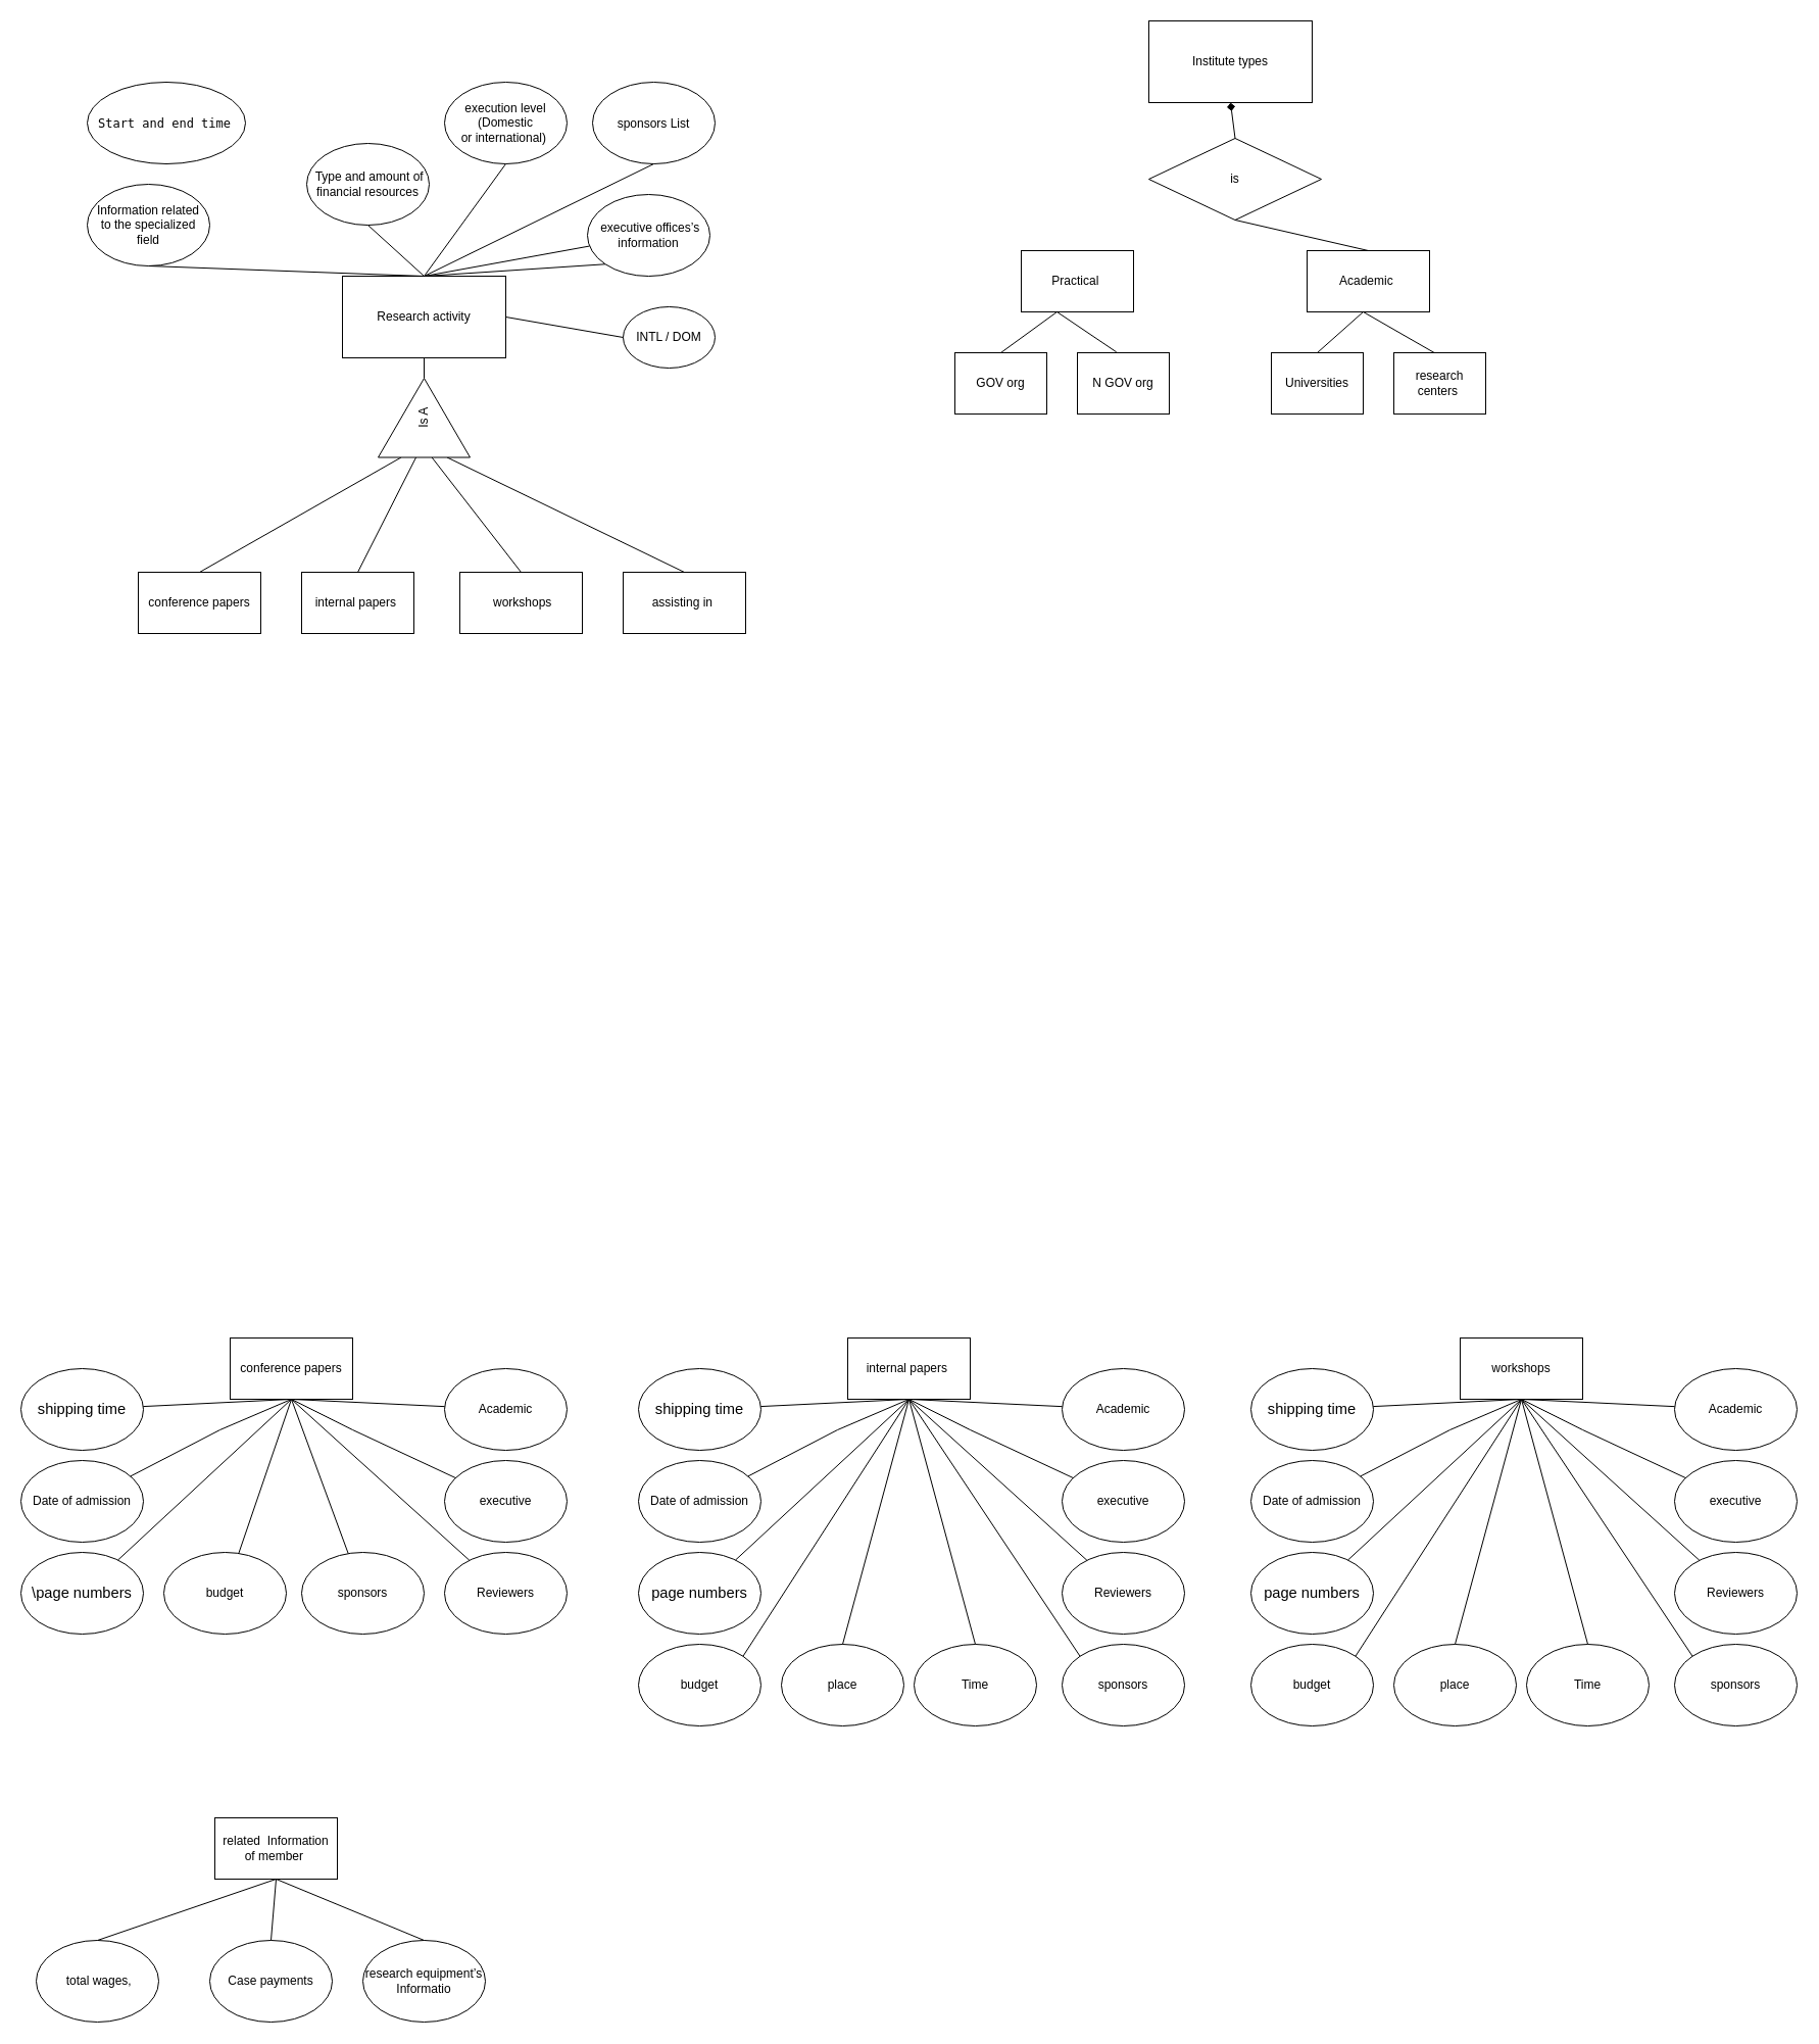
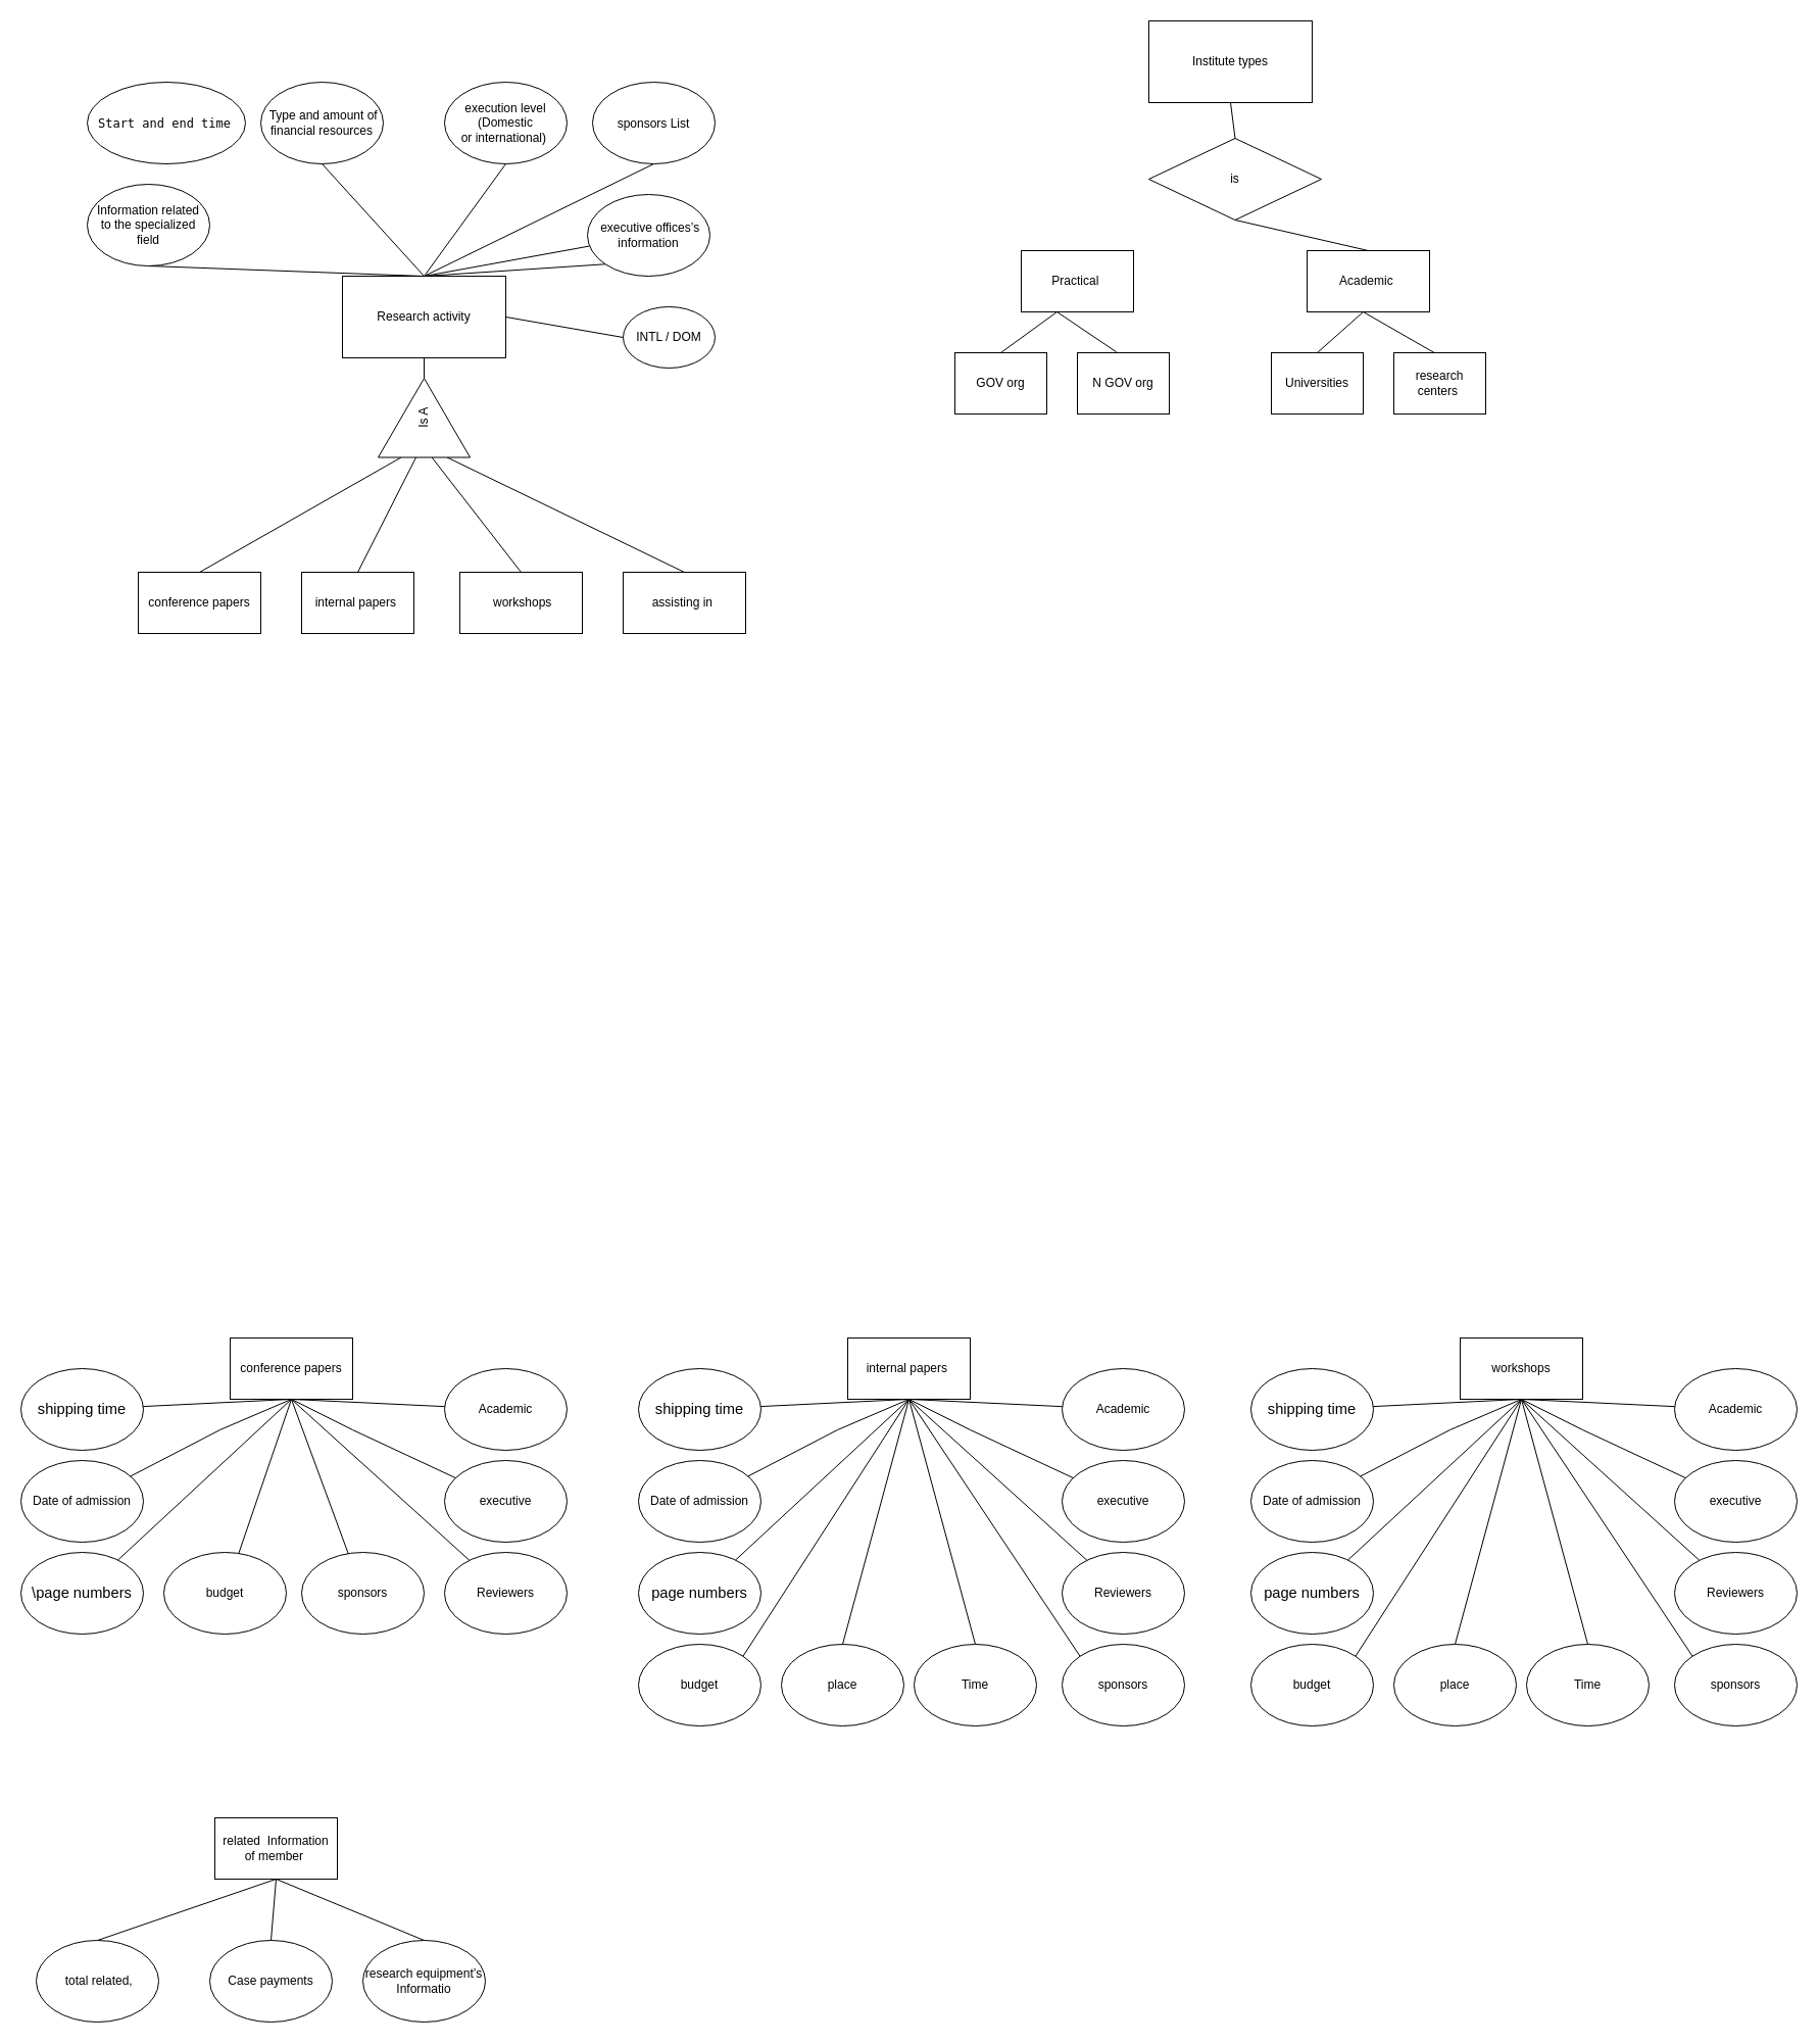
- <mxCell id="25" value="" style="endArrow=diamond;html=1;rounded=0;entryX=0.5;entryY=1;entryDx=0;entryDy=0;exitX=0.5;exitY=0;exitDx=0;exitDy=0;" parent="1" source="14" target="6" edge="1"><mxGeometry width="50" height="50" relative="1" as="geometry"><mxPoint x="435" y="135" as="sourcePoint" /><mxPoint x="435" y="110" as="targetPoint" /></mxGeometry></mxCell>
+ <mxCell id="25" value="" style="endArrow=none;html=1;rounded=0;entryX=0.5;entryY=1;entryDx=0;entryDy=0;exitX=0.5;exitY=0;exitDx=0;exitDy=0;" parent="1" source="14" target="6" edge="1"><mxGeometry width="50" height="50" relative="1" as="geometry"><mxPoint x="435" y="135" as="sourcePoint" /><mxPoint x="435" y="110" as="targetPoint" /></mxGeometry></mxCell>
- <mxCell id="32" value="&amp;nbsp;Type and amount of financial resources" style="ellipse;whiteSpace=wrap;html=1;" parent="1" vertex="1"><mxGeometry x="300" y="140" width="120" height="80" as="geometry" /></mxCell>
+ <mxCell id="32" value="&amp;nbsp;Type and amount of financial resources" style="ellipse;whiteSpace=wrap;html=1;" parent="1" vertex="1"><mxGeometry x="255" y="80" width="120" height="80" as="geometry" /></mxCell>
- <mxCell id="98" value="&amp;nbsp;total wages," style="ellipse;whiteSpace=wrap;html=1;" parent="1" vertex="1"><mxGeometry x="35" y="1900" width="120" height="80" as="geometry" /></mxCell>
+ <mxCell id="98" value="&amp;nbsp;total related," style="ellipse;whiteSpace=wrap;html=1;" parent="1" vertex="1"><mxGeometry x="35" y="1900" width="120" height="80" as="geometry" /></mxCell>
